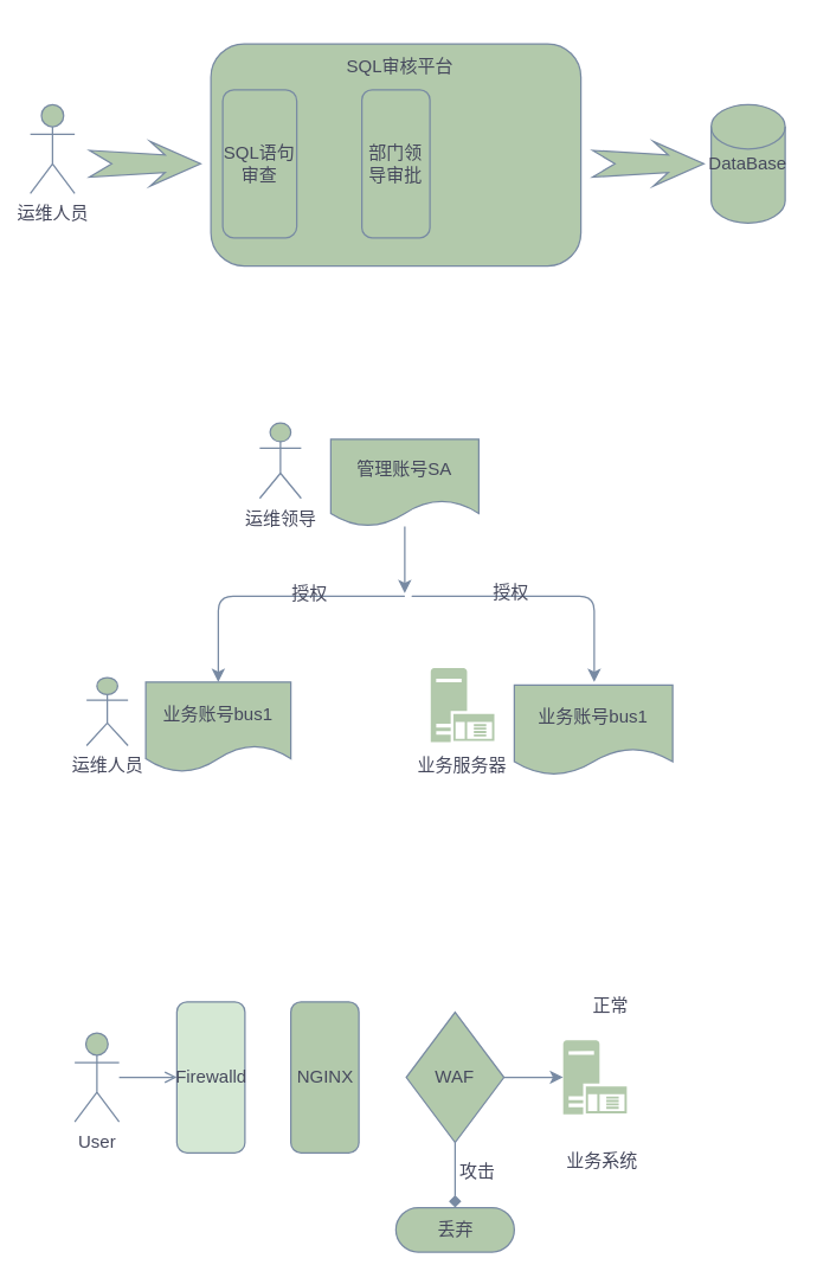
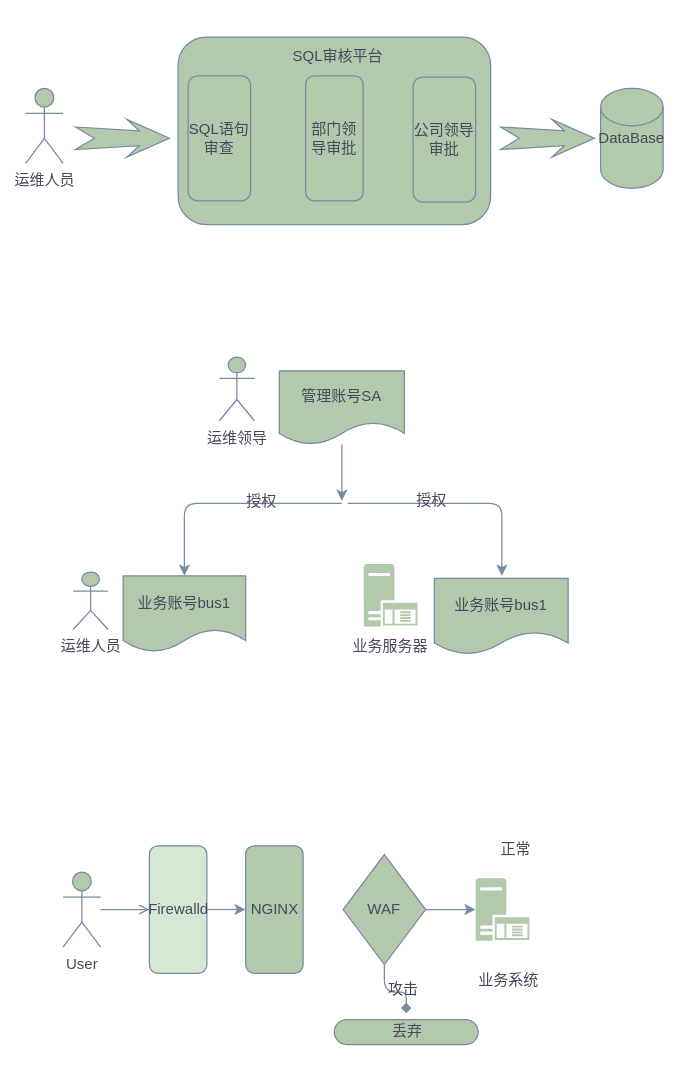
+ <mxCell id="6" value="公司领导审批" style="whiteSpace=wrap;html=1;fillColor=#B2C9AB;strokeColor=#788AA3;fontColor=#46495D;rounded=1;" vertex="1" parent="1"><mxGeometry x="330" y="61" width="50" height="100" as="geometry" /></mxCell>
+ <mxCell id="23" style="edgeStyle=orthogonalEdgeStyle;curved=0;rounded=1;sketch=0;orthogonalLoop=1;jettySize=auto;html=1;exitX=1;exitY=0.5;exitDx=0;exitDy=0;entryX=0;entryY=0.5;entryDx=0;entryDy=0;strokeColor=#788AA3;fillColor=#B2C9AB;fontColor=#46495D;" edge="1" parent="1" source="24" target="25"><mxGeometry relative="1" as="geometry" /></mxCell>
- <mxCell id="34" value="丢弃" style="html=1;dashed=0;whitespace=wrap;shape=mxgraph.dfd.start;rounded=0;sketch=0;strokeColor=#788AA3;fillColor=#B2C9AB;fontColor=#46495D;" vertex="1" parent="1"><mxGeometry x="267" y="815" width="80" height="30" as="geometry" /></mxCell>
+ <mxCell id="34" value="丢弃" style="html=1;dashed=0;whitespace=wrap;shape=mxgraph.dfd.start;rounded=0;sketch=0;strokeColor=#788AA3;fillColor=#B2C9AB;fontColor=#46495D;" vertex="1" parent="1"><mxGeometry x="267" y="815" width="115" height="20" as="geometry" /></mxCell>
